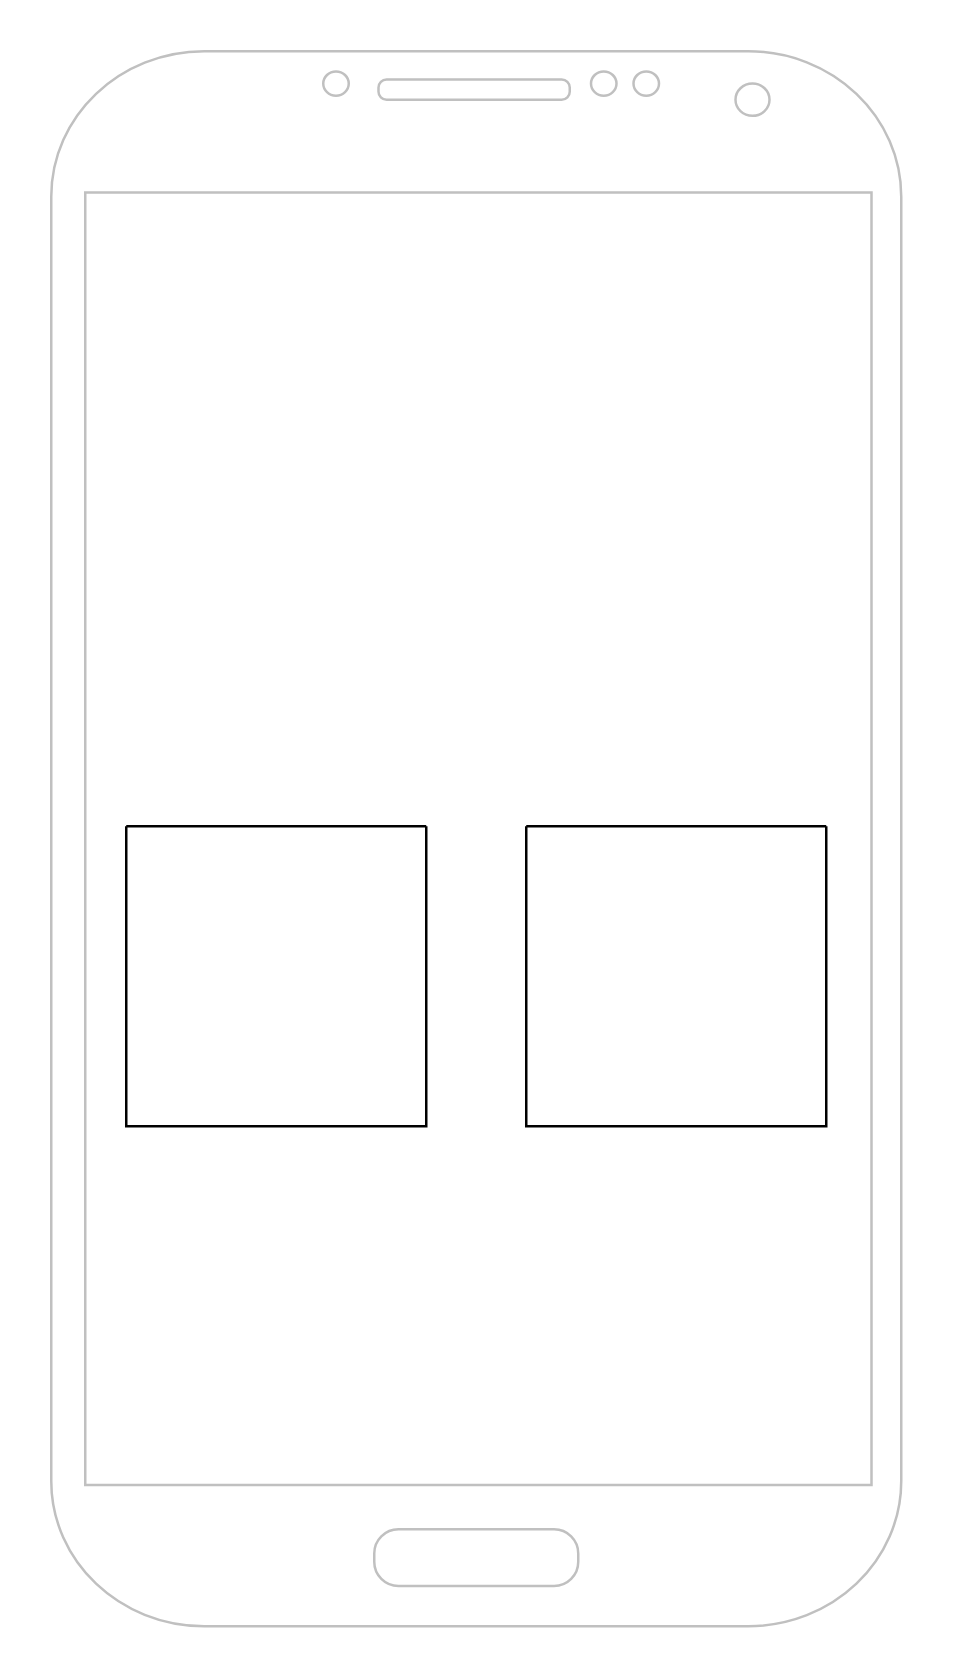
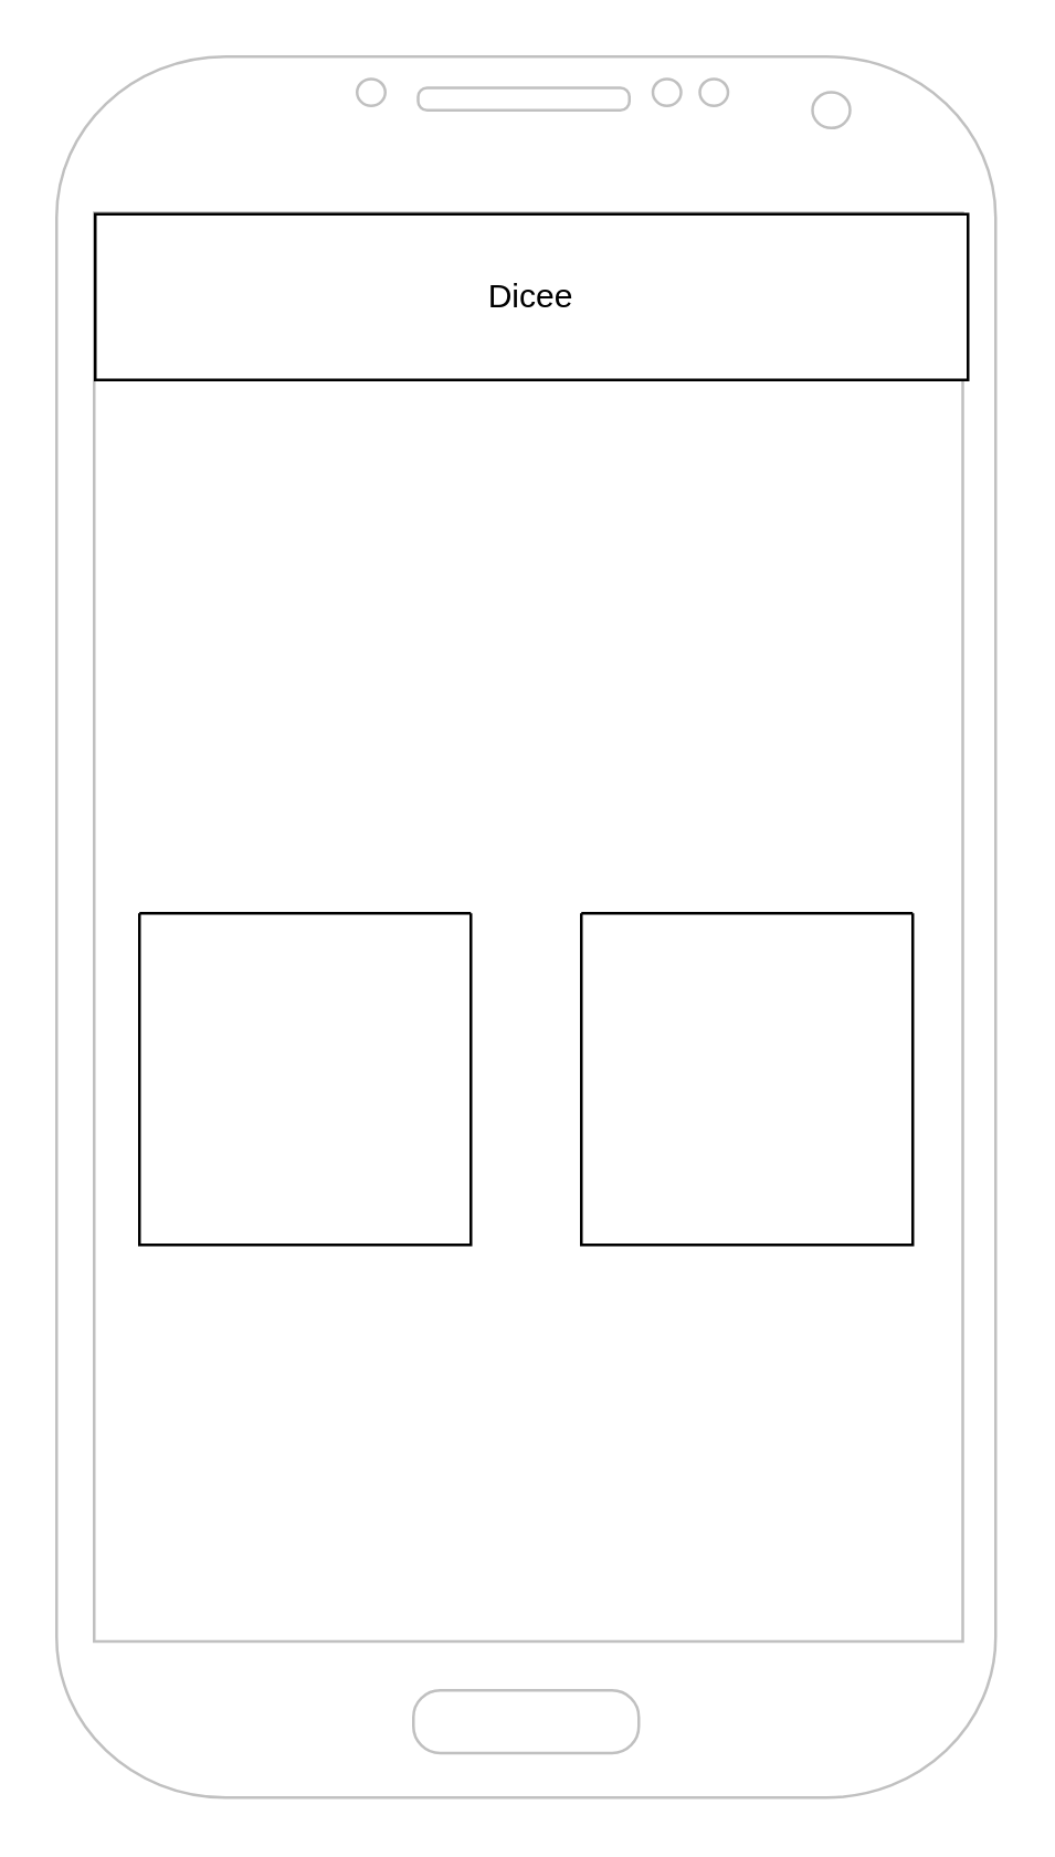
+ <mxCell id="3" value="Dicee" style="rounded=0;whiteSpace=wrap;html=1;" vertex="1" parent="1"><mxGeometry x="34" y="77" width="316" height="60" as="geometry" /></mxCell>
